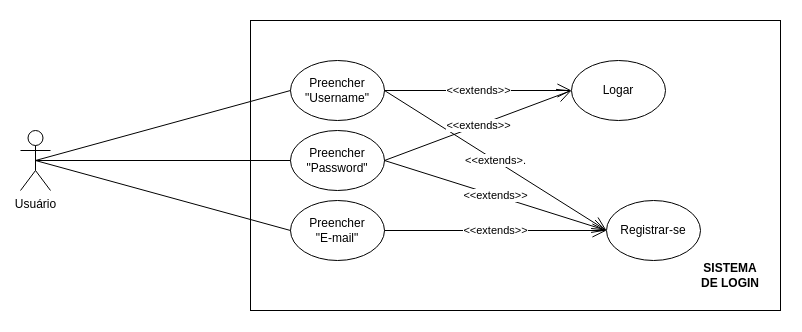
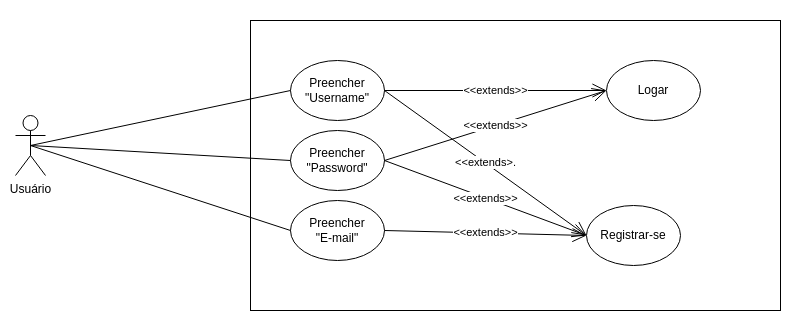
- <mxCell id="15" value="Logar" style="ellipse;whiteSpace=wrap;html=1;" vertex="1" parent="1"><mxGeometry x="571" y="60" width="94" height="60" as="geometry" /></mxCell>
+ <mxCell id="15" value="Logar" style="ellipse;whiteSpace=wrap;html=1;" vertex="1" parent="1"><mxGeometry x="606" y="60" width="94" height="60" as="geometry" /></mxCell>
- <mxCell id="7" value="Usuário" style="shape=umlActor;verticalLabelPosition=bottom;verticalAlign=top;html=1;" vertex="1" parent="1"><mxGeometry x="20" y="130" width="30" height="60" as="geometry" /></mxCell>
+ <mxCell id="7" value="Usuário" style="shape=umlActor;verticalLabelPosition=bottom;verticalAlign=top;html=1;" vertex="1" parent="1"><mxGeometry x="15" y="115" width="30" height="60" as="geometry" /></mxCell>
- <mxCell id="6" value="Registrar-se" style="ellipse;whiteSpace=wrap;html=1;" vertex="1" parent="1"><mxGeometry x="606" y="200" width="94" height="60" as="geometry" /></mxCell>
+ <mxCell id="6" value="Registrar-se" style="ellipse;whiteSpace=wrap;html=1;" vertex="1" parent="1"><mxGeometry x="586" y="205" width="94" height="60" as="geometry" /></mxCell>
- <mxCell id="14" value="&lt;b style=&quot;border-color: var(--border-color);&quot;&gt;SISTEMA DE LOGIN&lt;/b&gt;" style="text;html=1;strokeColor=none;fillColor=none;align=center;verticalAlign=middle;whiteSpace=wrap;rounded=0;" vertex="1" parent="1"><mxGeometry x="700" y="260" width="60" height="30" as="geometry" /></mxCell>
